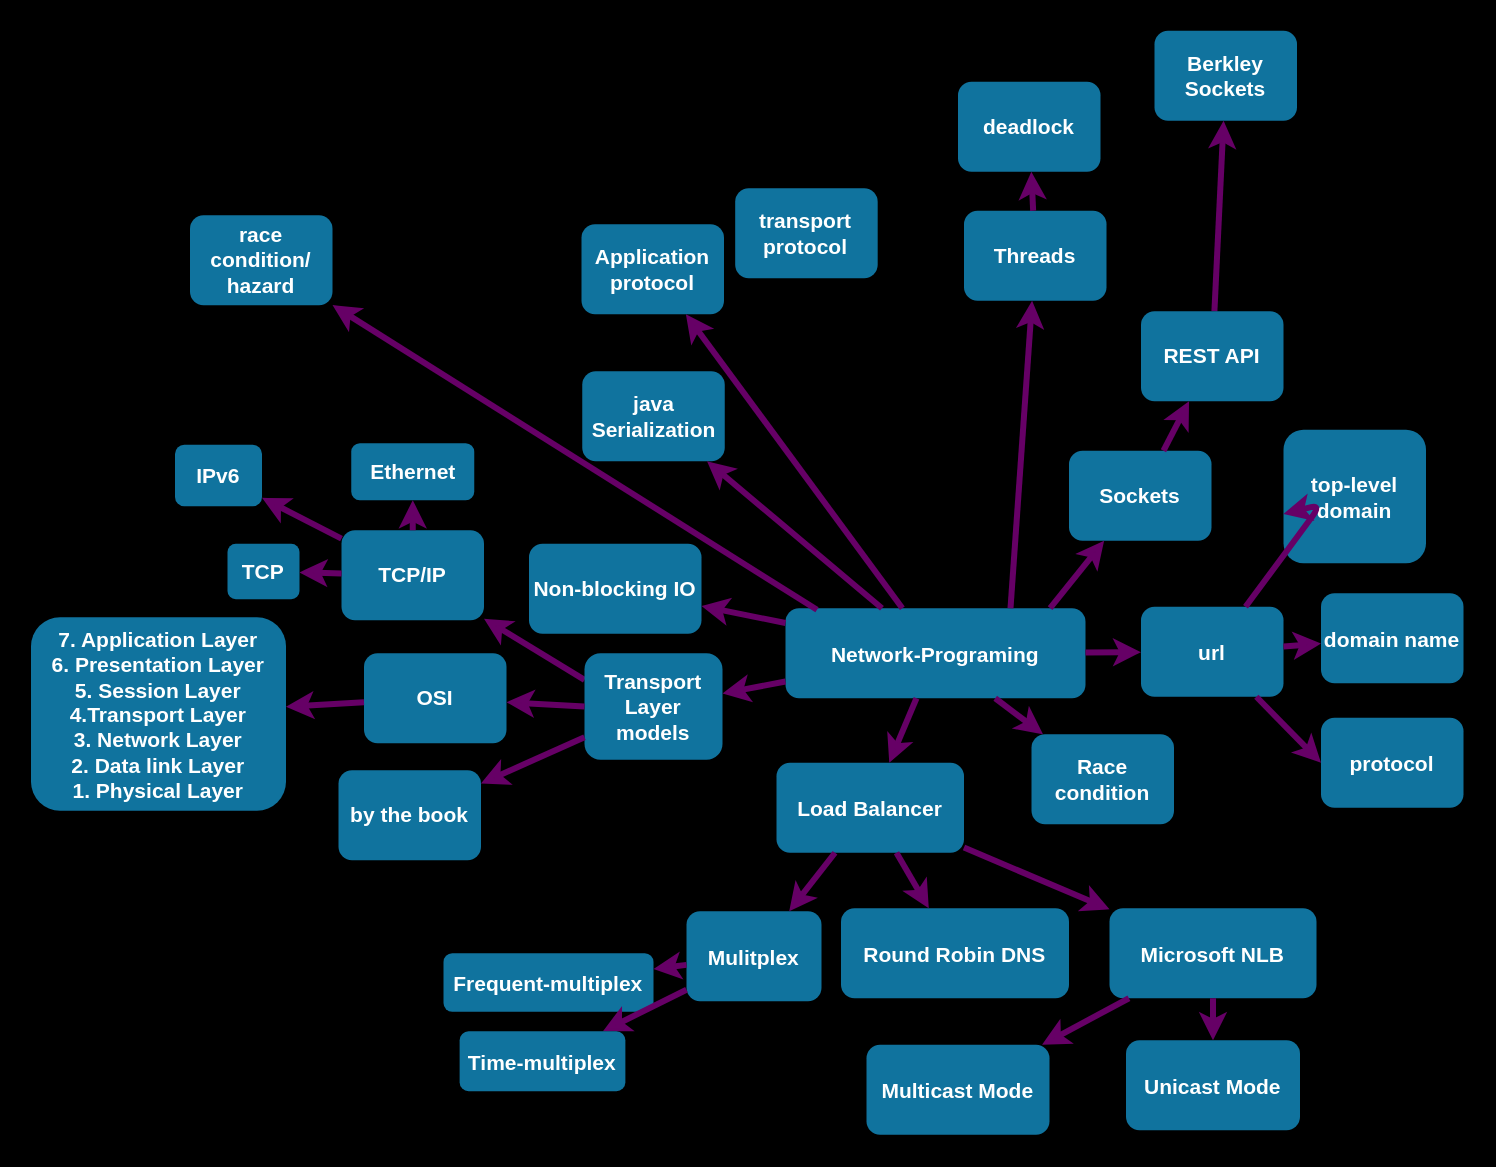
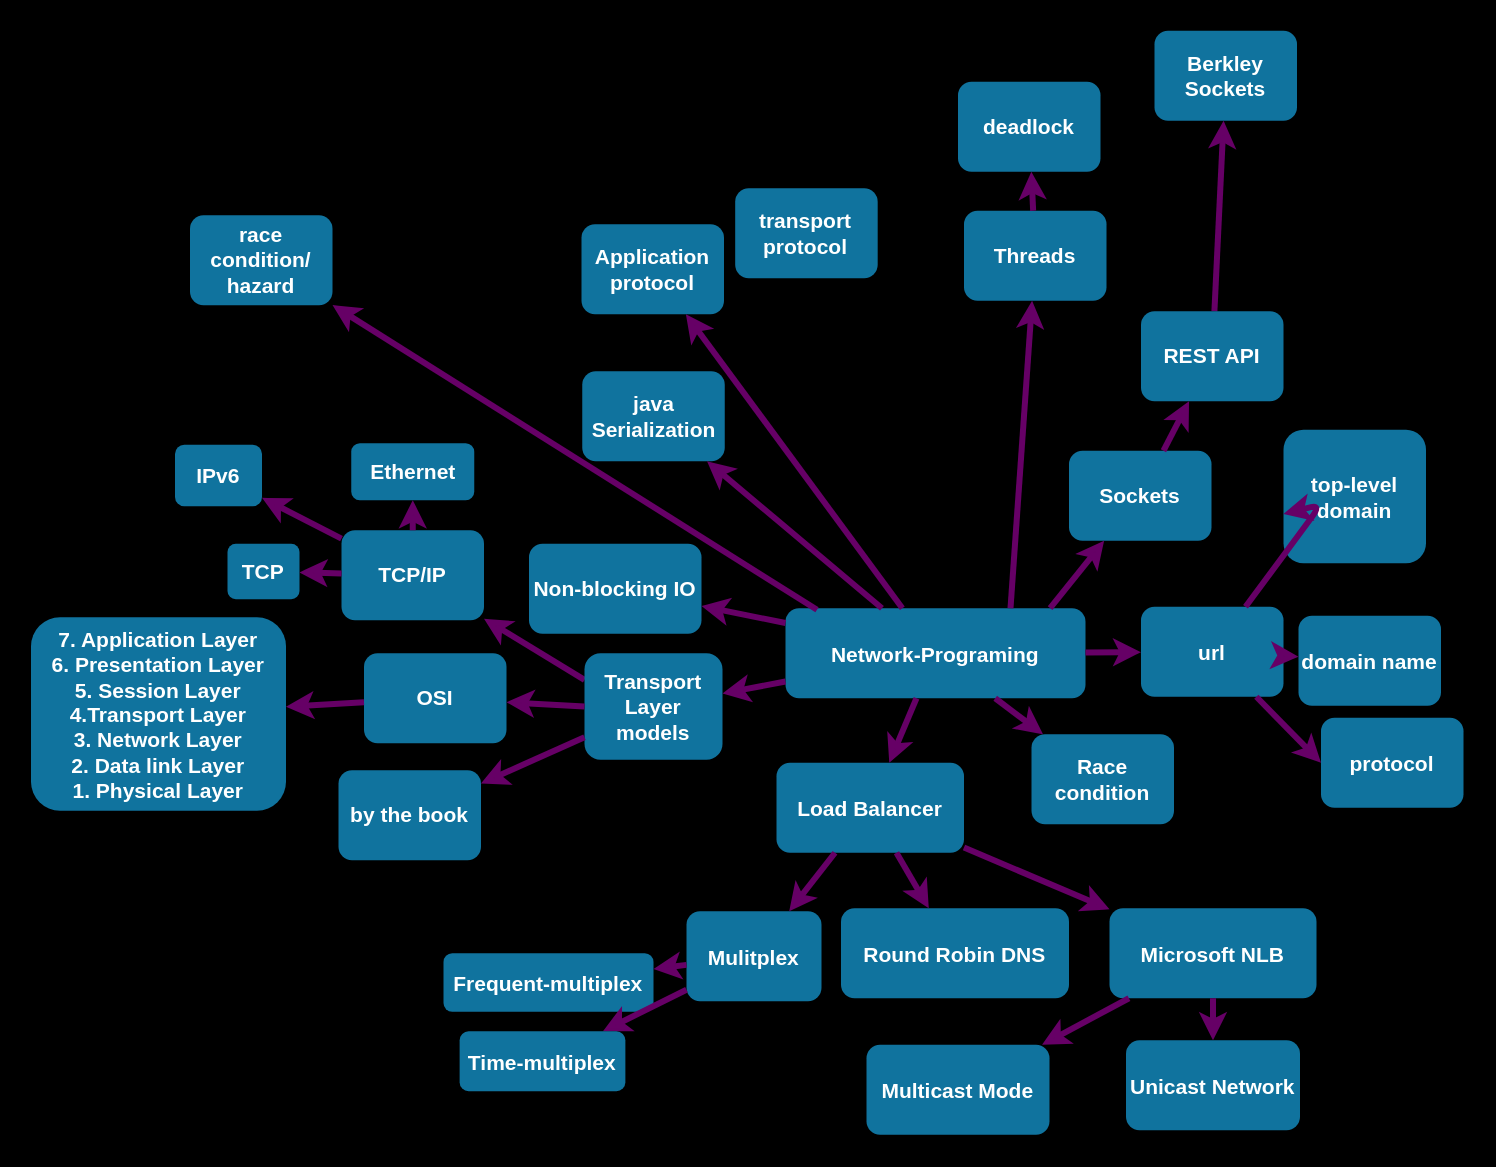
- <mxCell id="25" value="domain name" style="rounded=1;fillColor=#10739E;strokeColor=none;shadow=1;gradientColor=none;fontStyle=1;fontColor=#FFFFFF;fontSize=14;" parent="1" vertex="1"><mxGeometry x="880" y="395" width="95" height="60" as="geometry" /></mxCell>
+ <mxCell id="25" value="domain name" style="rounded=1;fillColor=#10739E;strokeColor=none;shadow=1;gradientColor=none;fontStyle=1;fontColor=#FFFFFF;fontSize=14;" parent="1" vertex="1"><mxGeometry x="865" y="410" width="95" height="60" as="geometry" /></mxCell>
- <mxCell id="11" value="Unicast Mode" style="rounded=1;fillColor=#10739E;strokeColor=none;shadow=1;gradientColor=none;fontStyle=1;fontColor=#FFFFFF;fontSize=14;" parent="1" vertex="1"><mxGeometry x="750" y="693" width="116" height="60" as="geometry" /></mxCell>
+ <mxCell id="11" value="Unicast Network" style="rounded=1;fillColor=#10739E;strokeColor=none;shadow=1;gradientColor=none;fontStyle=1;fontColor=#FFFFFF;fontSize=14;" parent="1" vertex="1"><mxGeometry x="750" y="693" width="116" height="60" as="geometry" /></mxCell>
